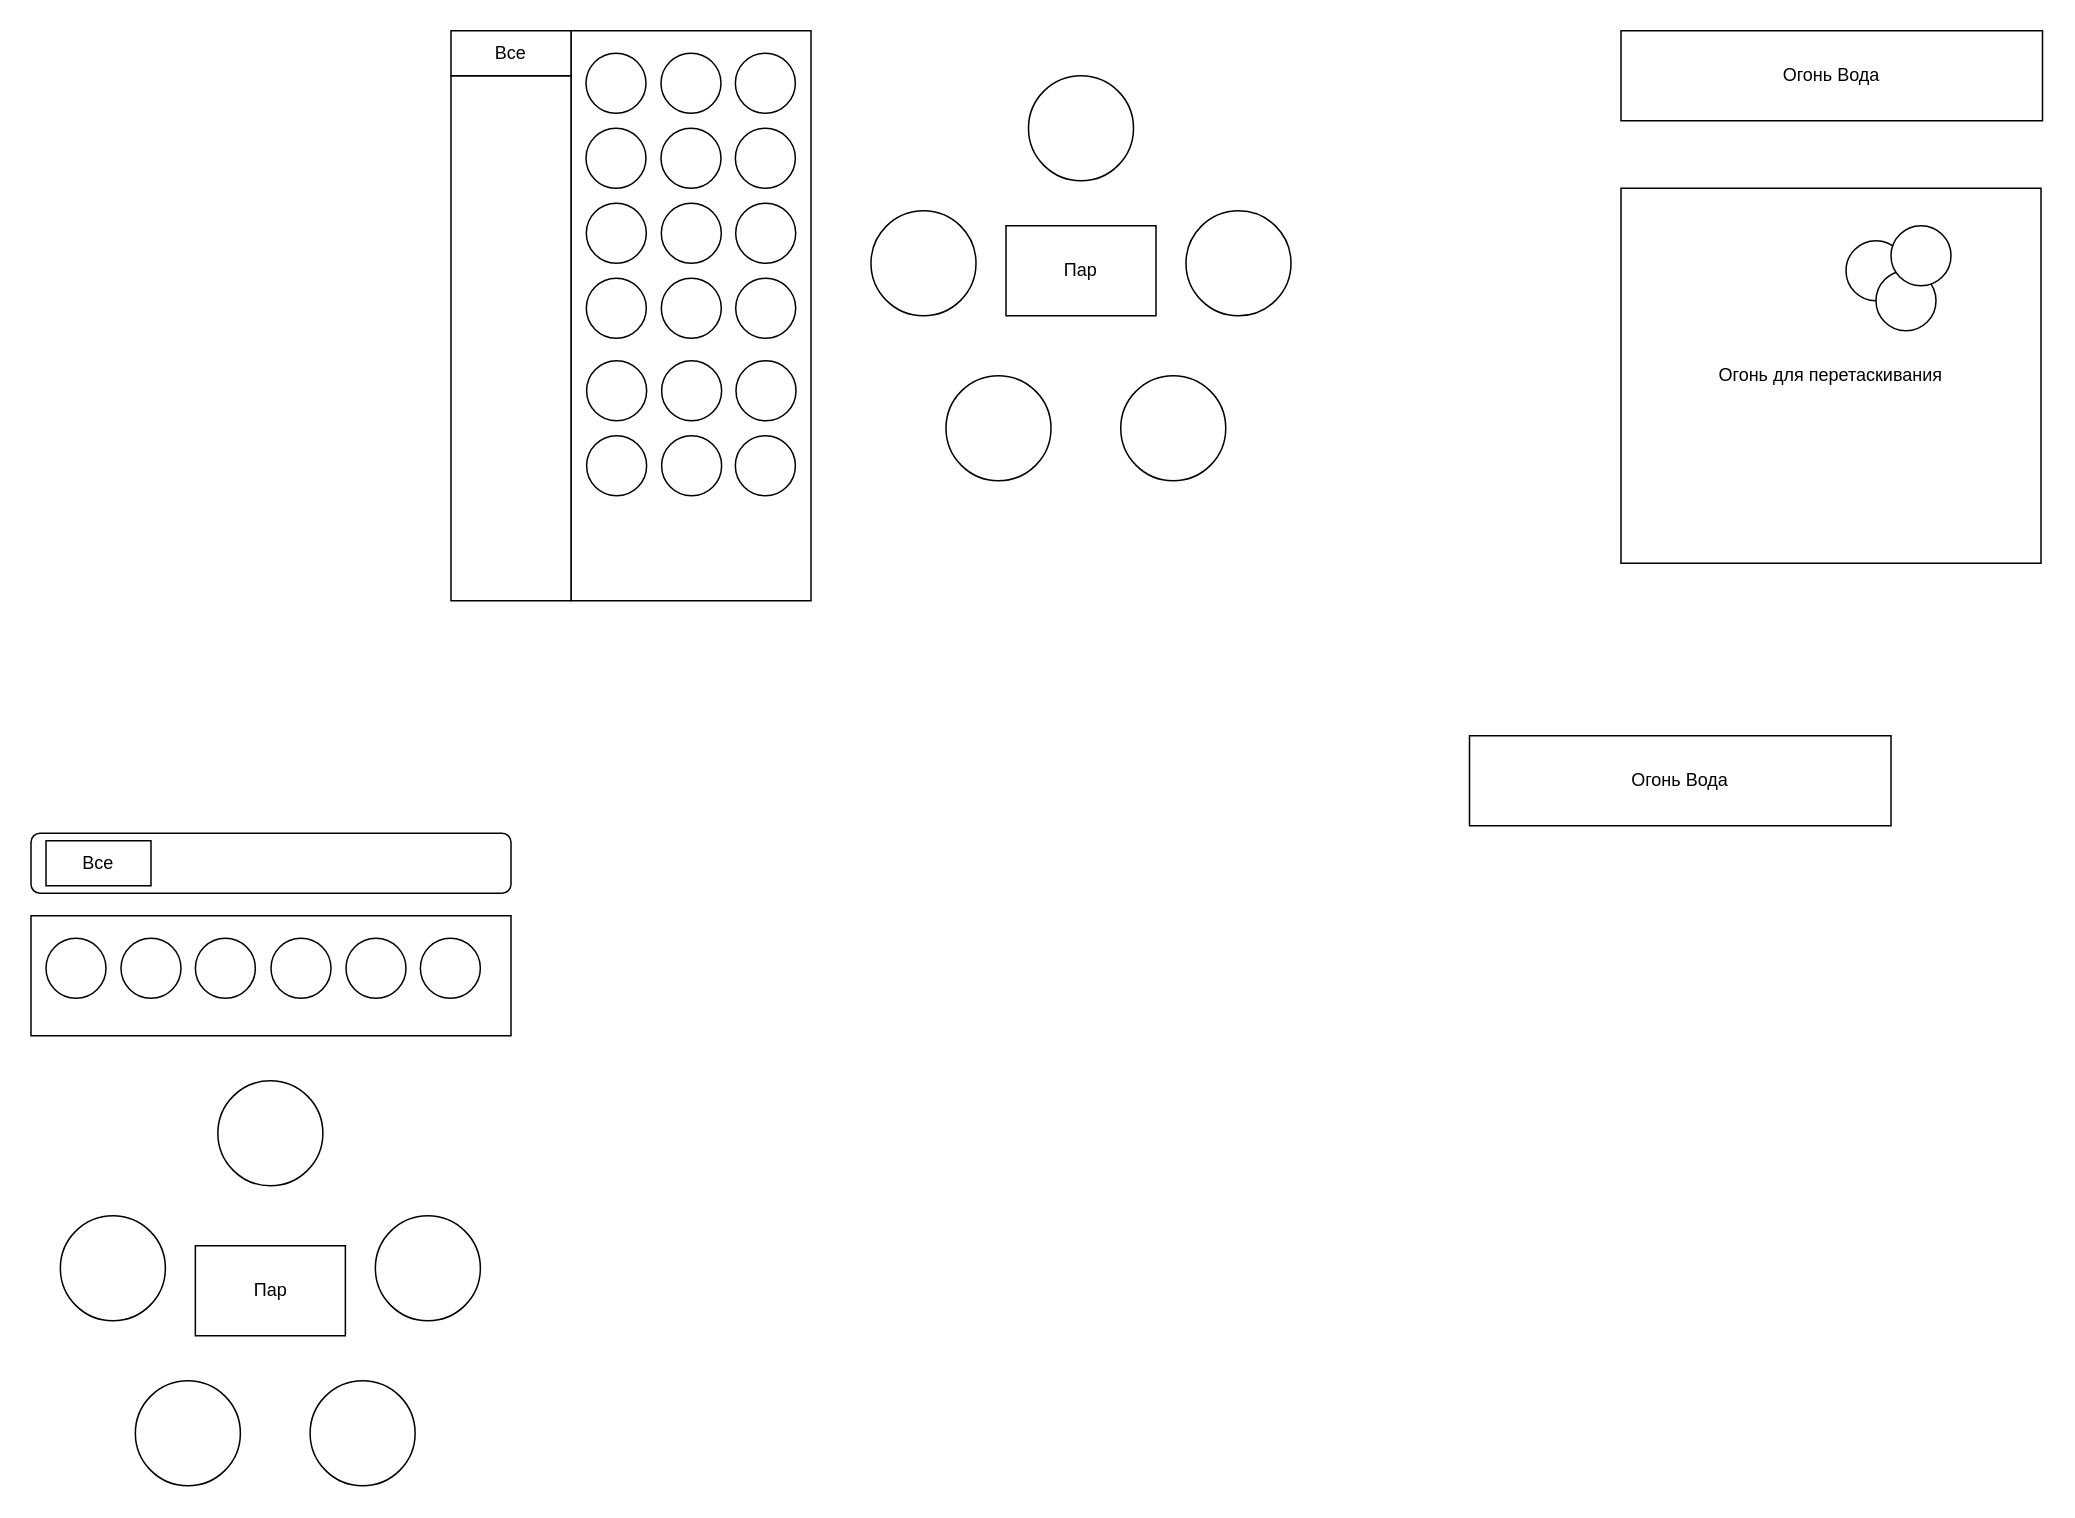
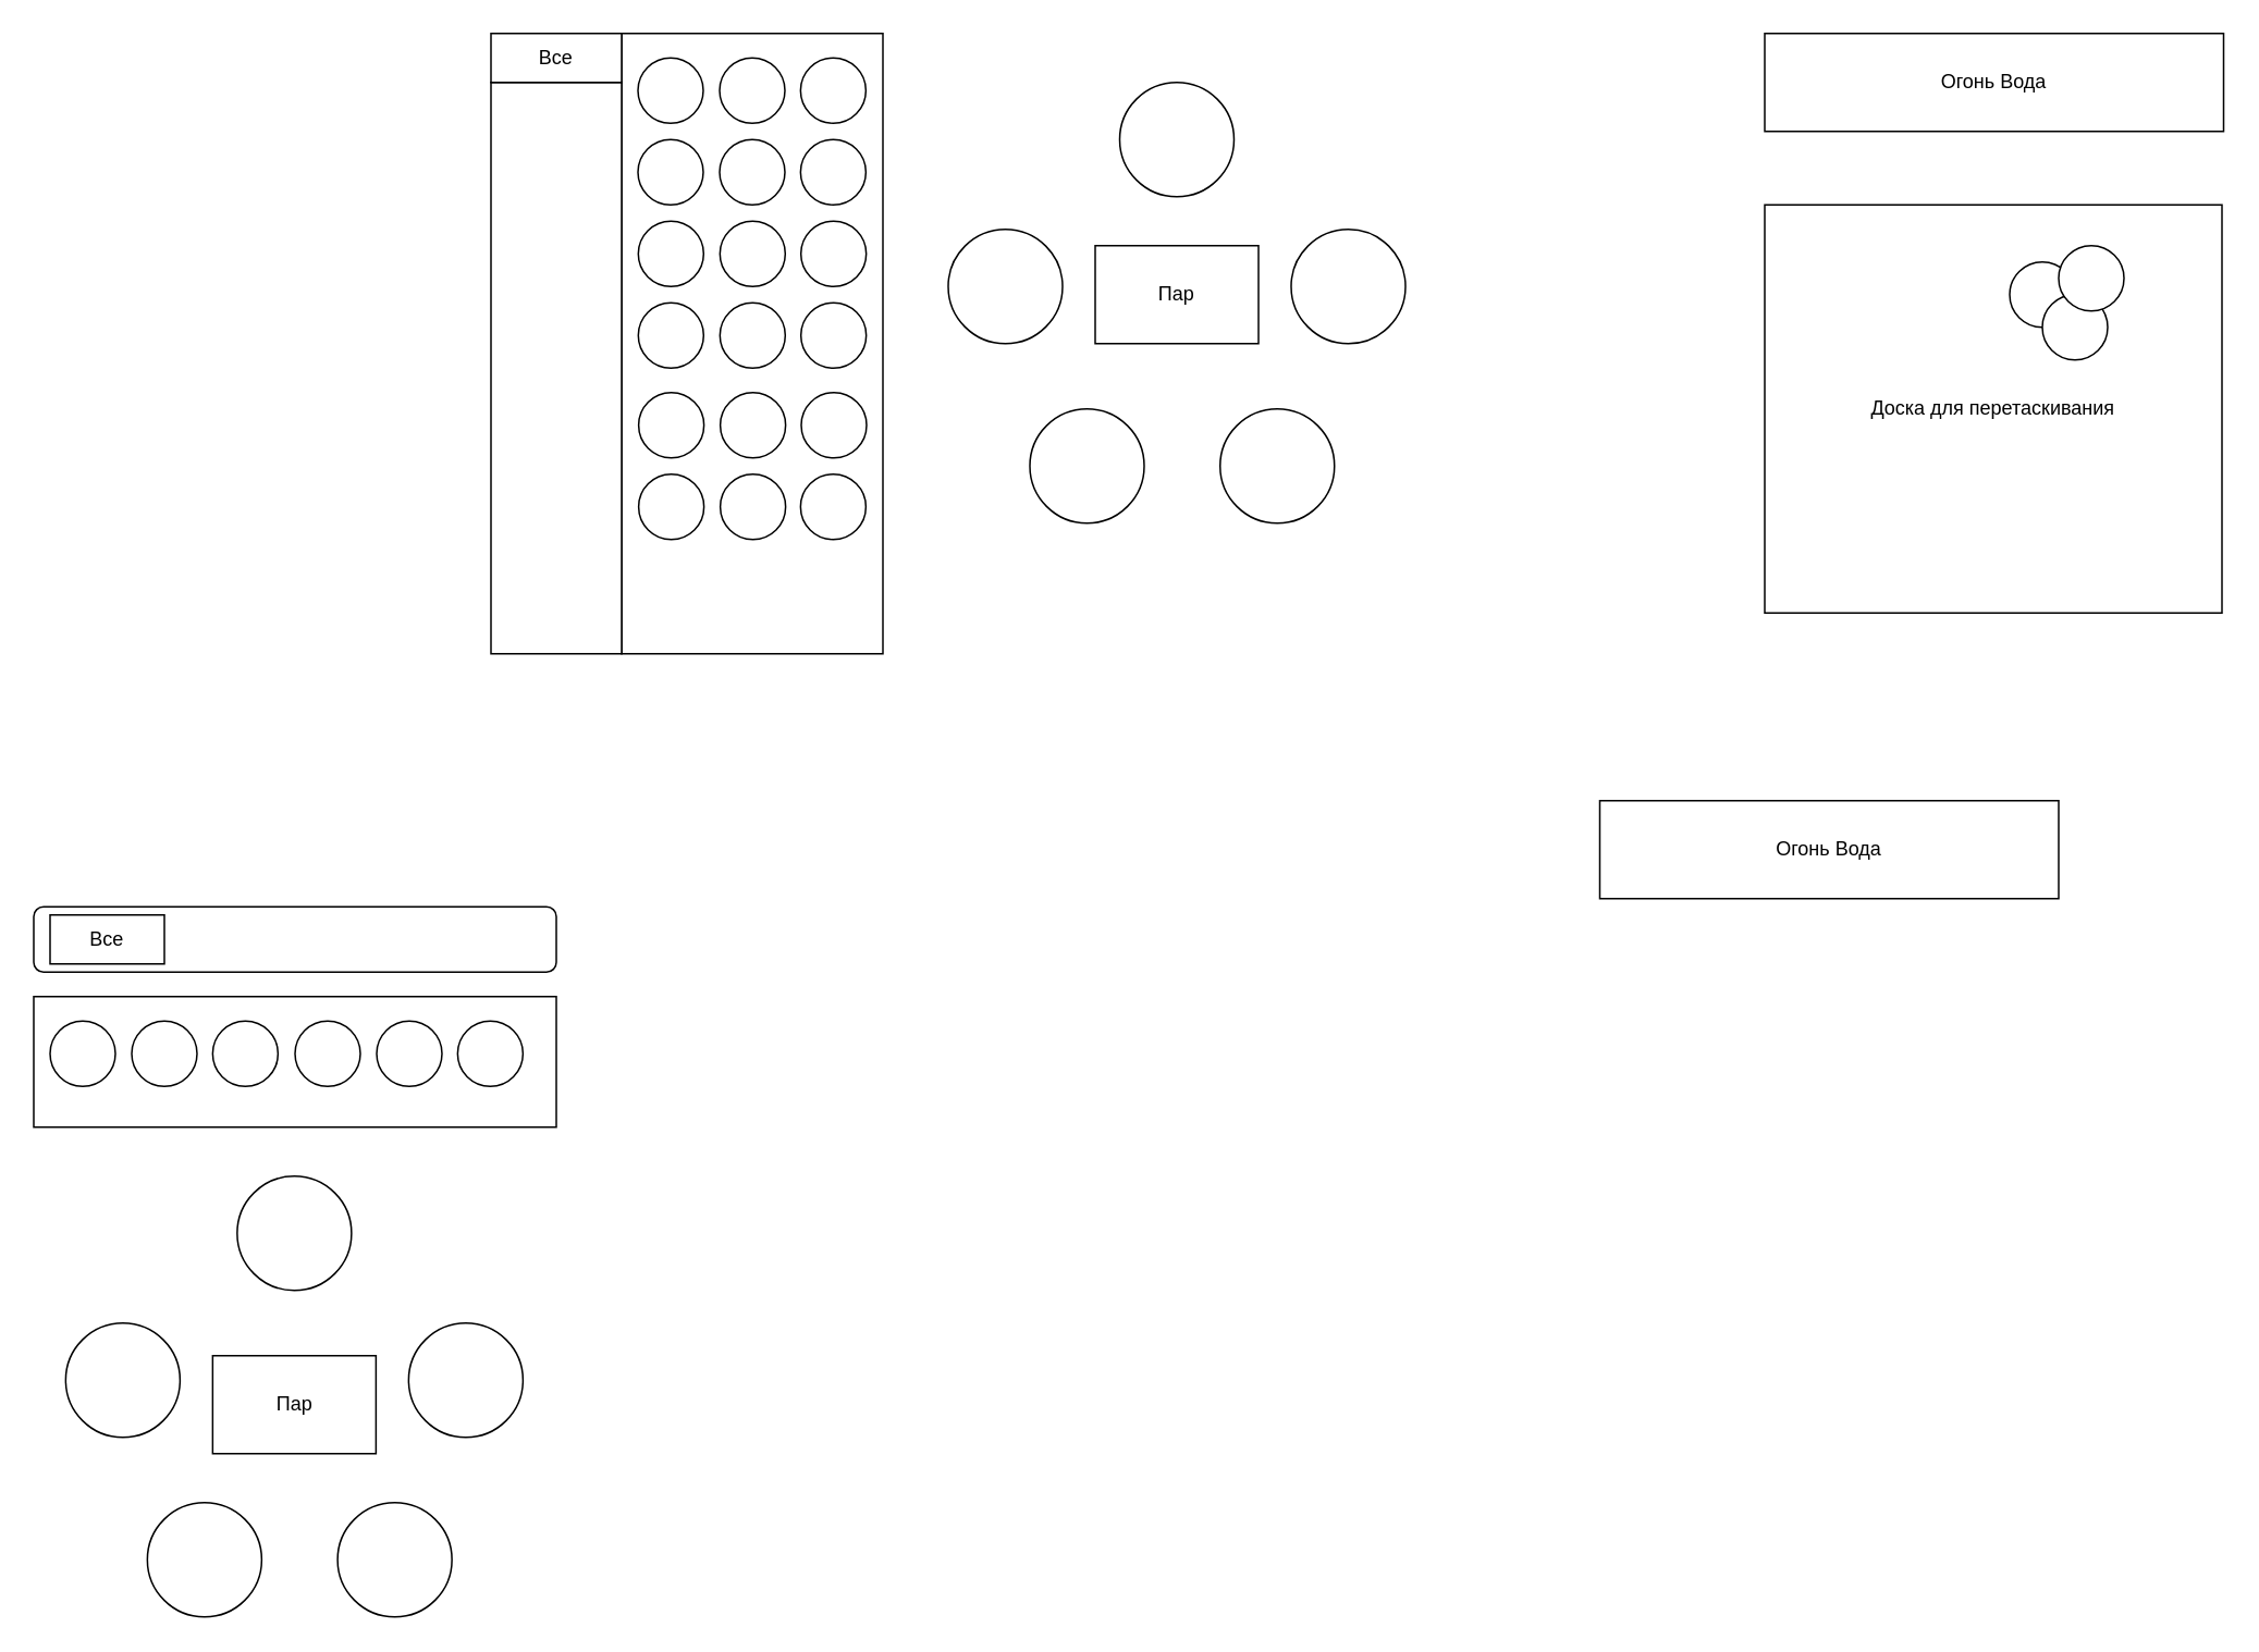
- <mxCell id="2" value="Огонь для перетаскивания" style="rounded=0;whiteSpace=wrap;html=1;" vertex="1" parent="1"><mxGeometry x="1080" y="125" width="280" height="250" as="geometry" /></mxCell>
+ <mxCell id="2" value="Доска для перетаскивания" style="rounded=0;whiteSpace=wrap;html=1;" vertex="1" parent="1"><mxGeometry x="1080" y="125" width="280" height="250" as="geometry" /></mxCell>
